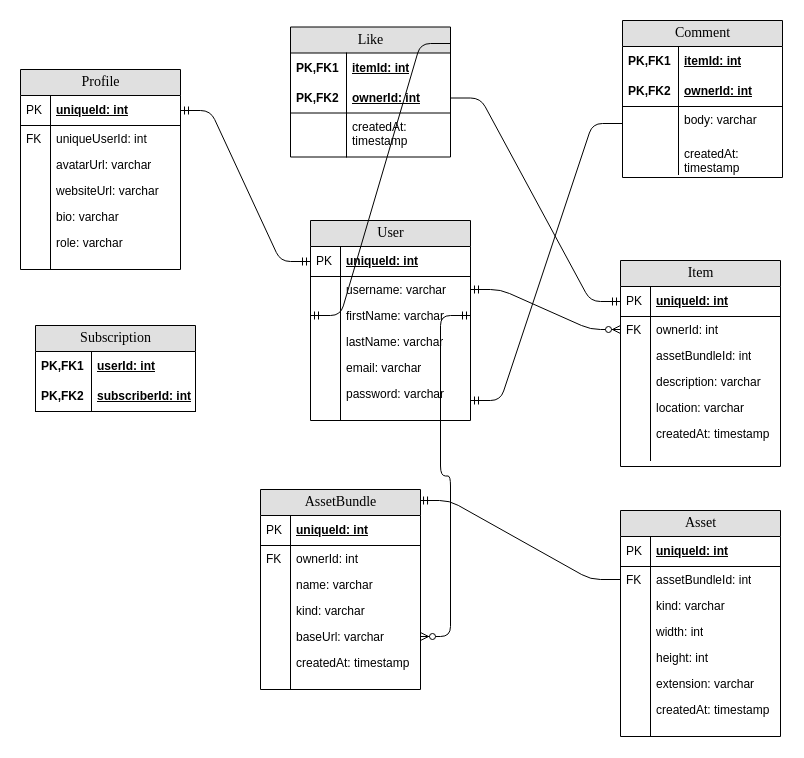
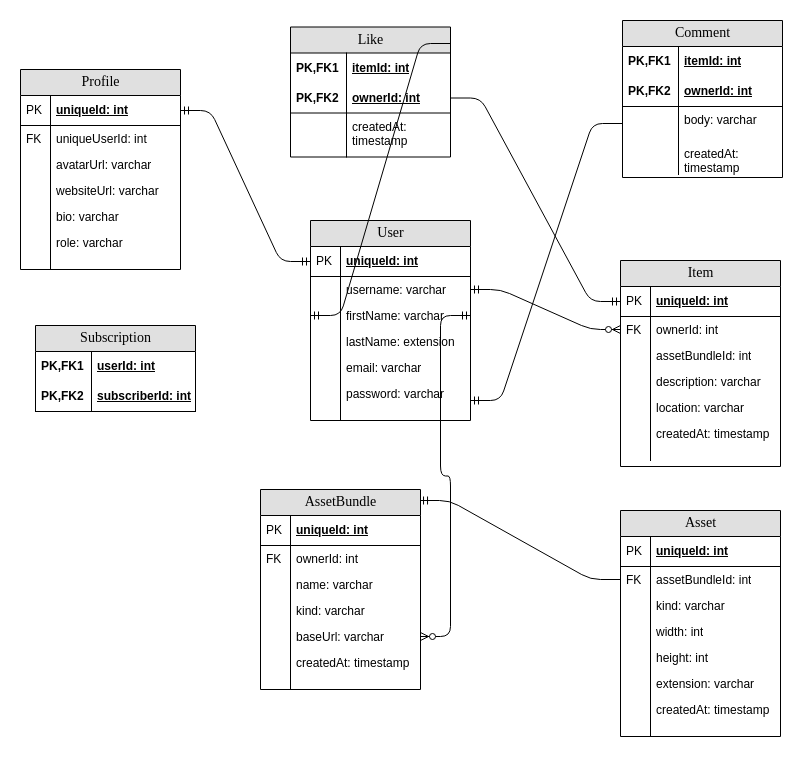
- <mxCell id="85" value="lastName: varchar" style="shape=partialRectangle;top=0;left=0;right=0;bottom=0;html=1;align=left;verticalAlign=top;fillColor=none;spacingLeft=34;spacingRight=4;whiteSpace=wrap;overflow=hidden;rotatable=0;points=[[0,0.5],[1,0.5]];portConstraint=eastwest;dropTarget=0;" vertex="1" parent="78"><mxGeometry y="108" width="160" height="26" as="geometry" /></mxCell>
+ <mxCell id="85" value="lastName: extension" style="shape=partialRectangle;top=0;left=0;right=0;bottom=0;html=1;align=left;verticalAlign=top;fillColor=none;spacingLeft=34;spacingRight=4;whiteSpace=wrap;overflow=hidden;rotatable=0;points=[[0,0.5],[1,0.5]];portConstraint=eastwest;dropTarget=0;" vertex="1" parent="78"><mxGeometry y="108" width="160" height="26" as="geometry" /></mxCell>
